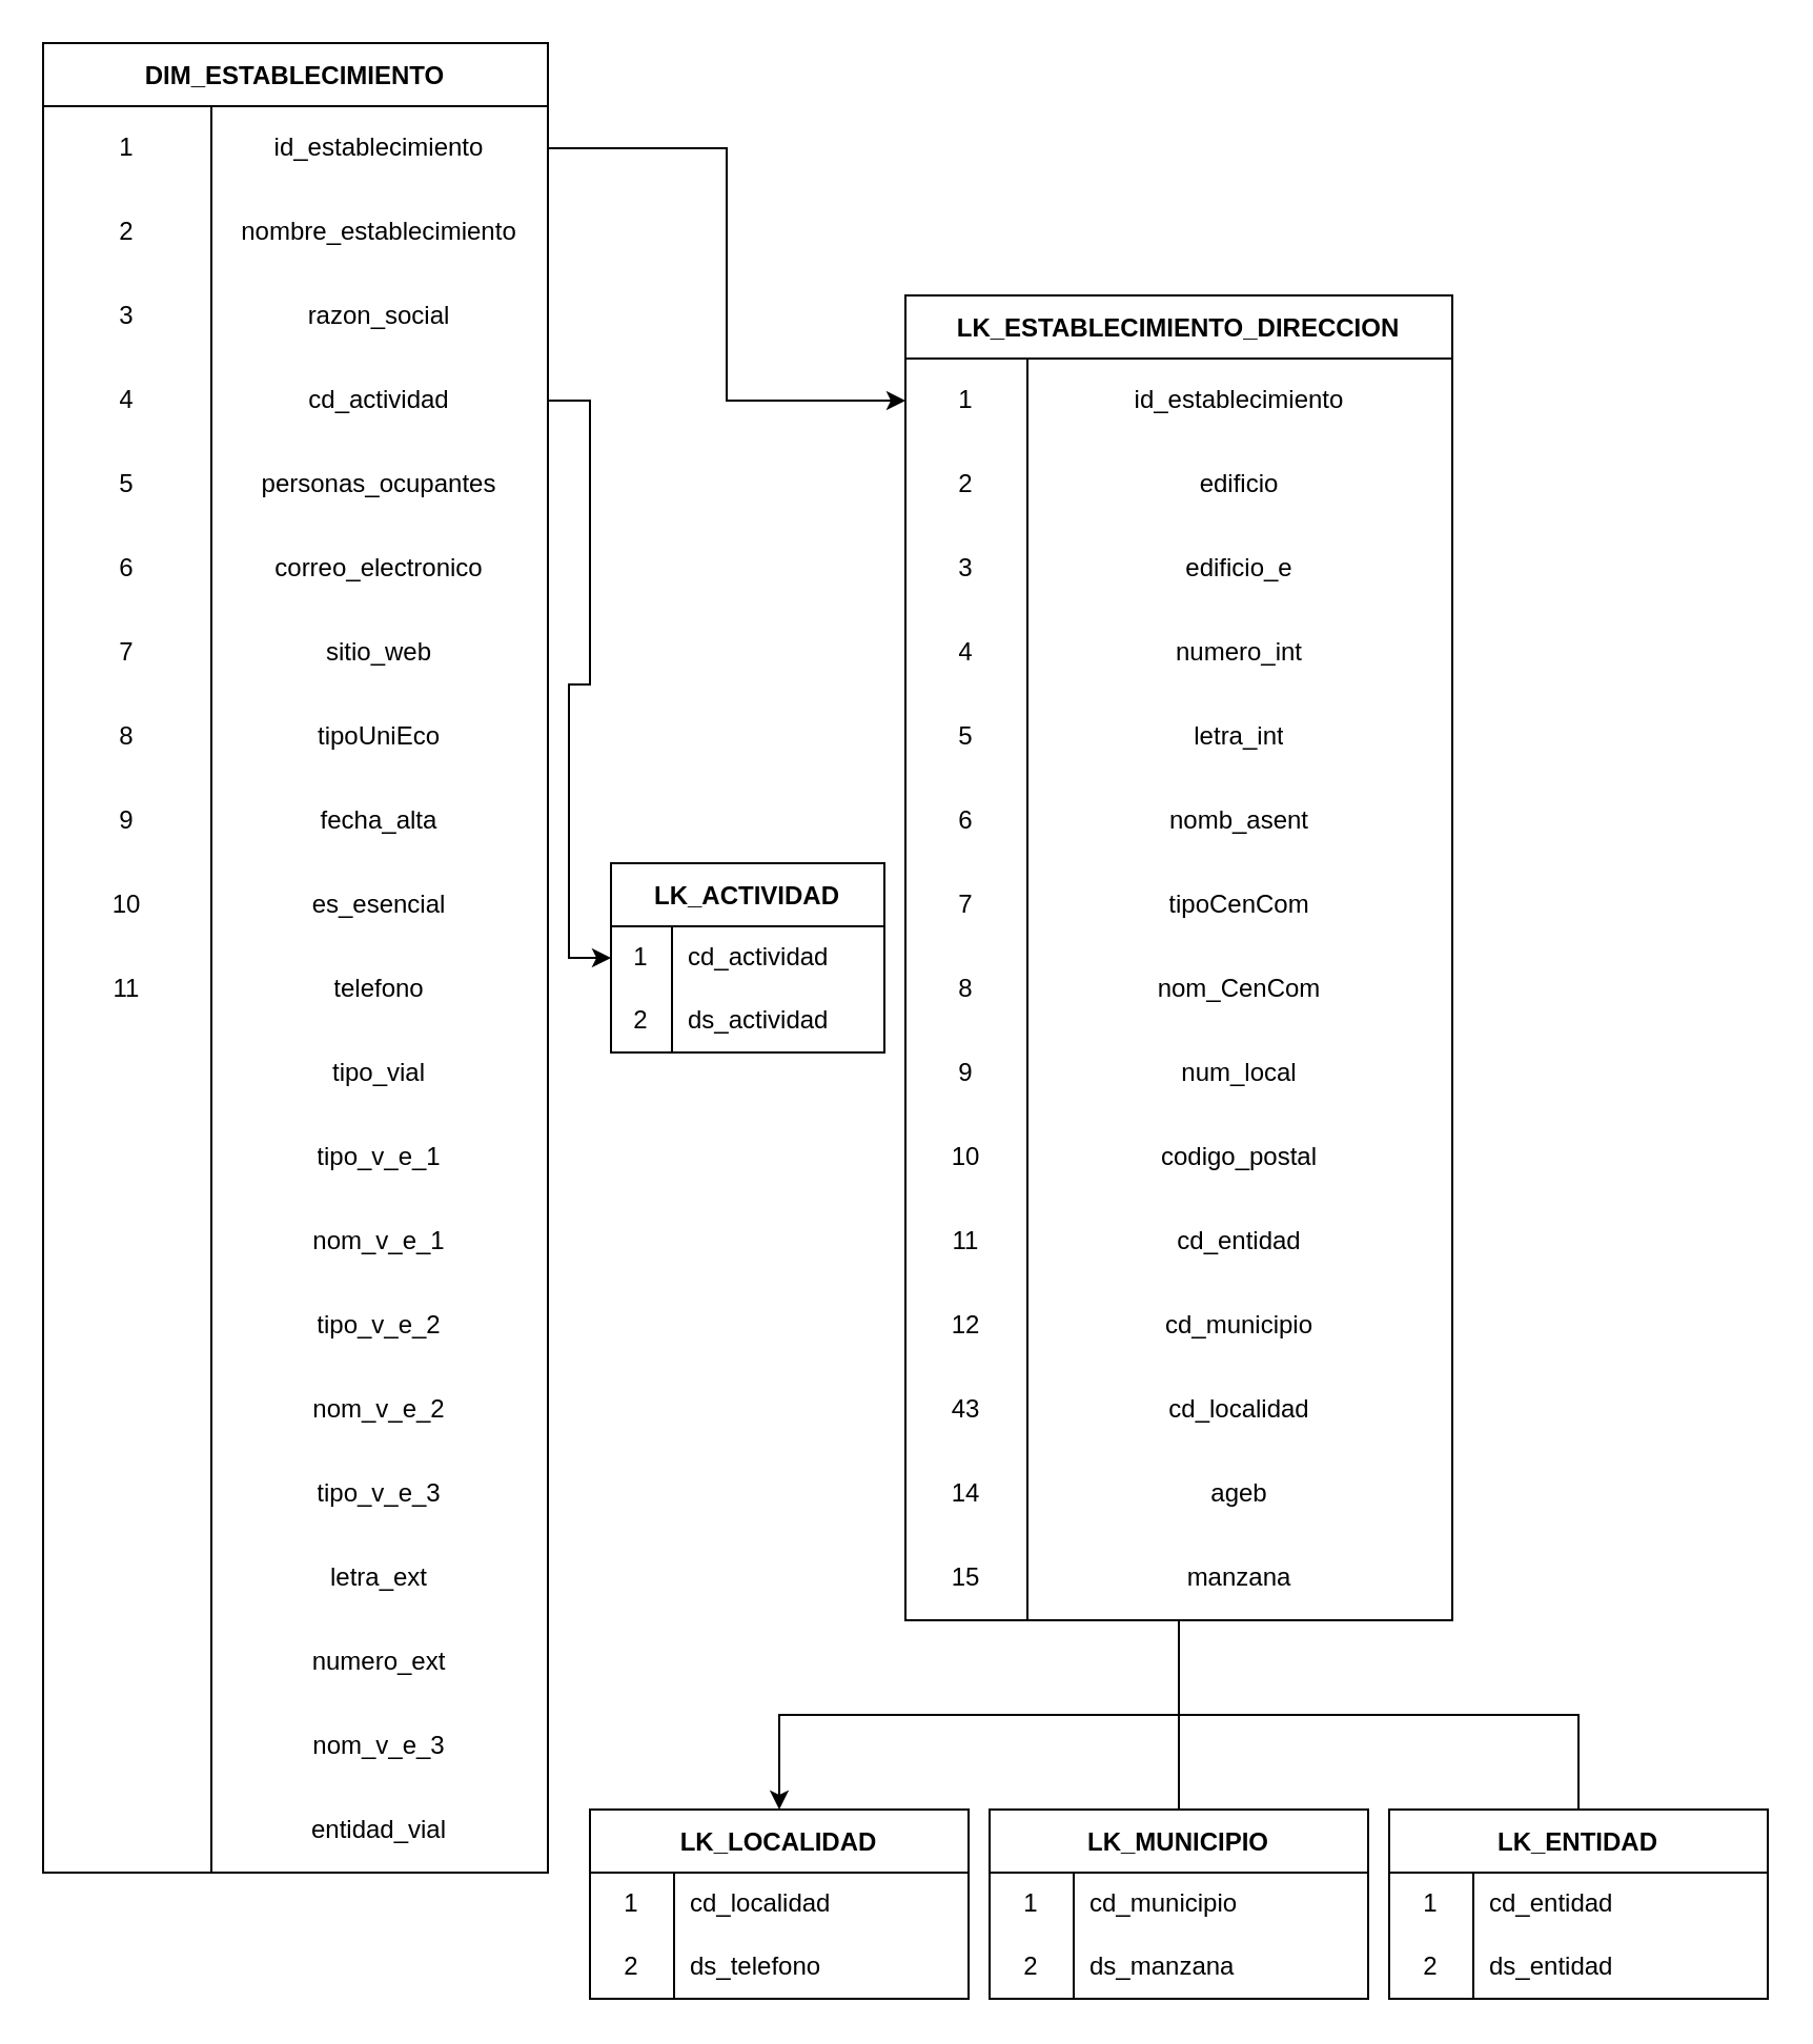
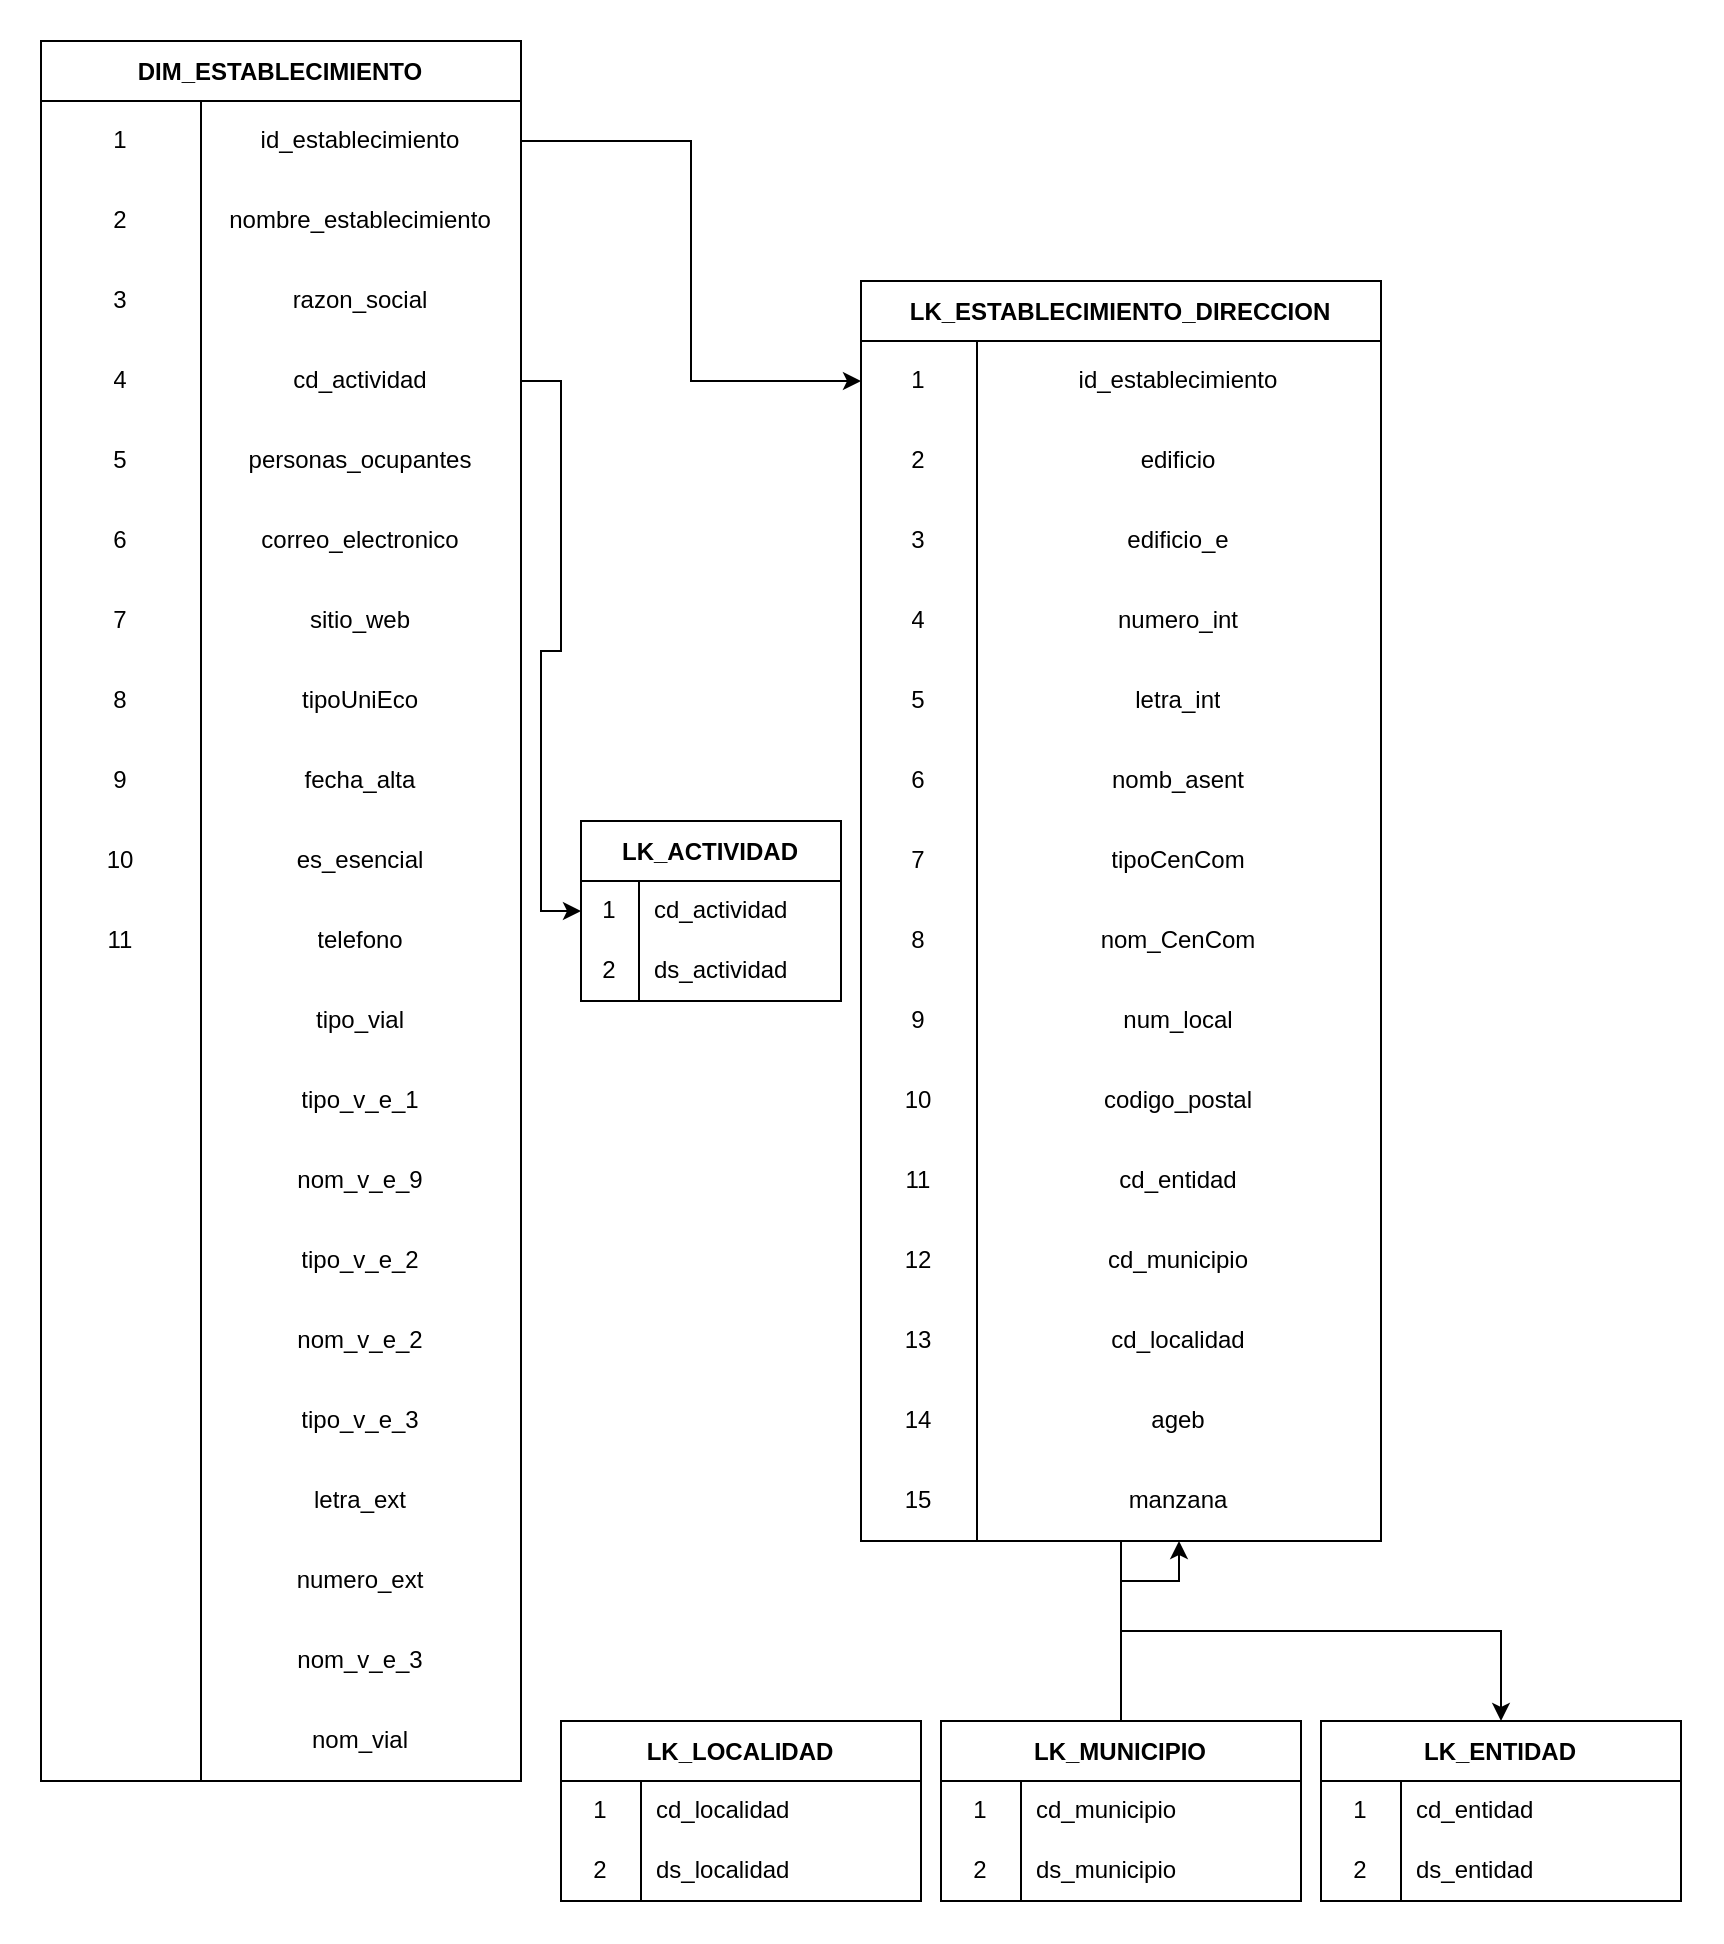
- <mxCell id="45" value="nom_v_e_1" style="shape=partialRectangle;html=1;whiteSpace=wrap;connectable=0;overflow=hidden;fillColor=none;top=0;left=0;bottom=0;right=0;pointerEvents=1;" vertex="1" parent="43"><mxGeometry x="80" width="160" height="40" as="geometry"><mxRectangle width="160" height="40" as="alternateBounds" /></mxGeometry></mxCell>
+ <mxCell id="45" value="nom_v_e_9" style="shape=partialRectangle;html=1;whiteSpace=wrap;connectable=0;overflow=hidden;fillColor=none;top=0;left=0;bottom=0;right=0;pointerEvents=1;" vertex="1" parent="43"><mxGeometry x="80" width="160" height="40" as="geometry"><mxRectangle width="160" height="40" as="alternateBounds" /></mxGeometry></mxCell>
- <mxCell id="136" value="43" style="shape=partialRectangle;html=1;whiteSpace=wrap;connectable=0;overflow=hidden;fillColor=none;top=0;left=0;bottom=0;right=0;pointerEvents=1;" vertex="1" parent="135"><mxGeometry width="58" height="40" as="geometry"><mxRectangle width="58" height="40" as="alternateBounds" /></mxGeometry></mxCell>
+ <mxCell id="136" value="13" style="shape=partialRectangle;html=1;whiteSpace=wrap;connectable=0;overflow=hidden;fillColor=none;top=0;left=0;bottom=0;right=0;pointerEvents=1;" vertex="1" parent="135"><mxGeometry width="58" height="40" as="geometry"><mxRectangle width="58" height="40" as="alternateBounds" /></mxGeometry></mxCell>
- <mxCell id="97" style="edgeStyle=orthogonalEdgeStyle;rounded=0;orthogonalLoop=1;jettySize=auto;html=1;entryX=0.5;entryY=0;entryDx=0;entryDy=0;" edge="1" parent="1" source="98" target="88"><mxGeometry relative="1" as="geometry" /></mxCell>
+ <mxCell id="97" style="edgeStyle=orthogonalEdgeStyle;rounded=0;orthogonalLoop=1;jettySize=auto;html=1;" edge="1" parent="1" source="98" target="143"><mxGeometry relative="1" as="geometry" /></mxCell>
- <mxCell id="95" style="edgeStyle=orthogonalEdgeStyle;rounded=0;orthogonalLoop=1;jettySize=auto;html=1;endArrow=none;" edge="1" parent="1" source="98" target="74"><mxGeometry relative="1" as="geometry" /></mxCell>
+ <mxCell id="95" style="edgeStyle=orthogonalEdgeStyle;rounded=0;orthogonalLoop=1;jettySize=auto;html=1;" edge="1" parent="1" source="98" target="74"><mxGeometry relative="1" as="geometry" /></mxCell>
- <mxCell id="66" value="entidad_vial" style="shape=partialRectangle;html=1;whiteSpace=wrap;connectable=0;overflow=hidden;fillColor=none;top=0;left=0;bottom=0;right=0;pointerEvents=1;" vertex="1" parent="64"><mxGeometry x="80" width="160" height="40" as="geometry"><mxRectangle width="160" height="40" as="alternateBounds" /></mxGeometry></mxCell>
+ <mxCell id="66" value="nom_vial" style="shape=partialRectangle;html=1;whiteSpace=wrap;connectable=0;overflow=hidden;fillColor=none;top=0;left=0;bottom=0;right=0;pointerEvents=1;" vertex="1" parent="64"><mxGeometry x="80" width="160" height="40" as="geometry"><mxRectangle width="160" height="40" as="alternateBounds" /></mxGeometry></mxCell>
- <mxCell id="94" value="ds_telefono" style="shape=partialRectangle;html=1;whiteSpace=wrap;connectable=0;fillColor=none;top=0;left=0;bottom=0;right=0;align=left;spacingLeft=6;overflow=hidden;" vertex="1" parent="92"><mxGeometry x="40" width="140" height="30" as="geometry"><mxRectangle width="140" height="30" as="alternateBounds" /></mxGeometry></mxCell>
+ <mxCell id="94" value="ds_localidad" style="shape=partialRectangle;html=1;whiteSpace=wrap;connectable=0;fillColor=none;top=0;left=0;bottom=0;right=0;align=left;spacingLeft=6;overflow=hidden;" vertex="1" parent="92"><mxGeometry x="40" width="140" height="30" as="geometry"><mxRectangle width="140" height="30" as="alternateBounds" /></mxGeometry></mxCell>
- <mxCell id="87" value="ds_manzana" style="shape=partialRectangle;html=1;whiteSpace=wrap;connectable=0;fillColor=none;top=0;left=0;bottom=0;right=0;align=left;spacingLeft=6;overflow=hidden;" vertex="1" parent="85"><mxGeometry x="40" width="140" height="30" as="geometry"><mxRectangle width="140" height="30" as="alternateBounds" /></mxGeometry></mxCell>
+ <mxCell id="87" value="ds_municipio" style="shape=partialRectangle;html=1;whiteSpace=wrap;connectable=0;fillColor=none;top=0;left=0;bottom=0;right=0;align=left;spacingLeft=6;overflow=hidden;" vertex="1" parent="85"><mxGeometry x="40" width="140" height="30" as="geometry"><mxRectangle width="140" height="30" as="alternateBounds" /></mxGeometry></mxCell>
